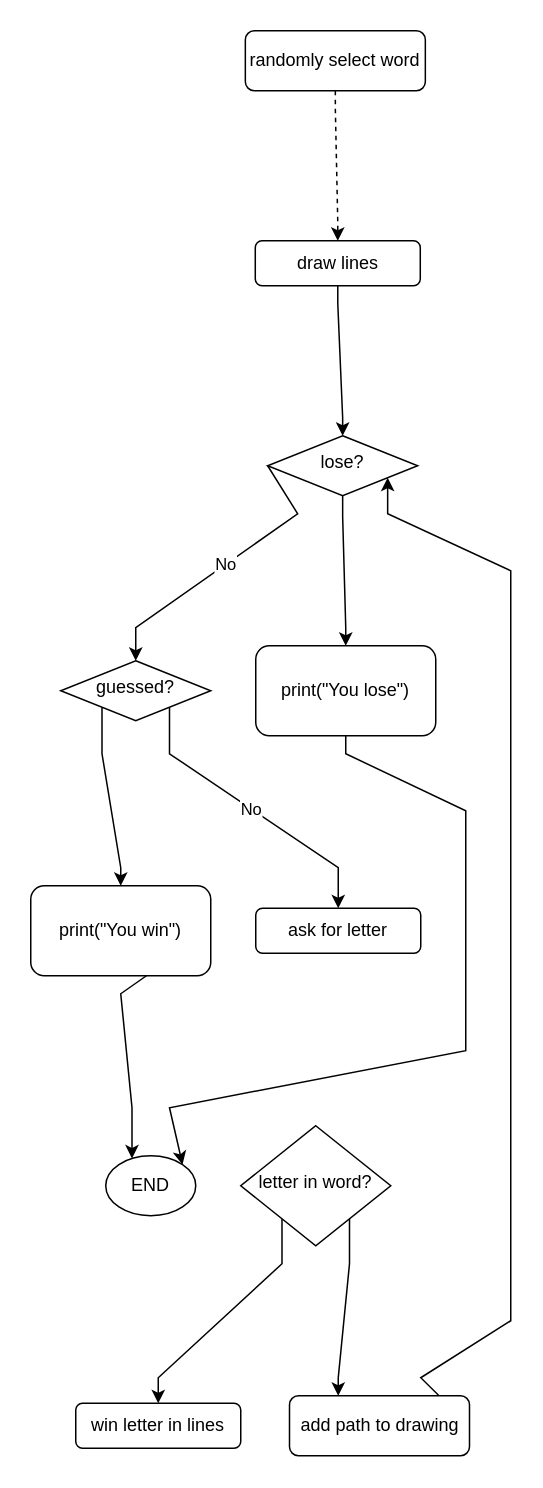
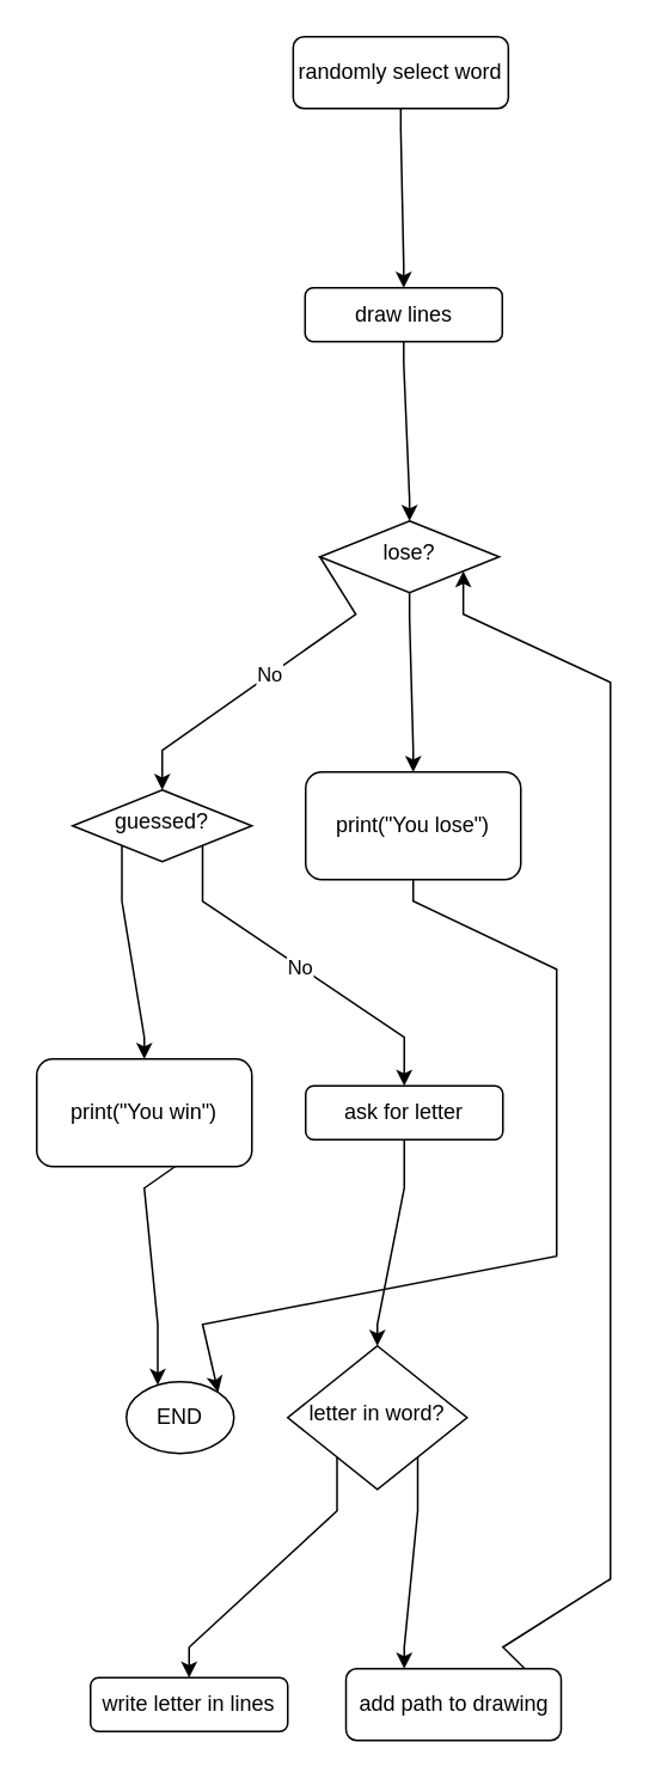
- <mxCell id="12" value="" style="edgeStyle=orthogonalEdgeStyle;rounded=0;orthogonalLoop=1;jettySize=auto;html=1;noEdgeStyle=1;orthogonal=1;dashed=1;" edge="1" parent="1" source="13" target="15"><mxGeometry relative="1" as="geometry"><Array as="points"><mxPoint x="223.057" y="72" /><mxPoint x="224.686" y="148" /></Array></mxGeometry></mxCell>
+ <mxCell id="12" value="" style="edgeStyle=orthogonalEdgeStyle;rounded=0;orthogonalLoop=1;jettySize=auto;html=1;noEdgeStyle=1;orthogonal=1;" edge="1" parent="1" source="13" target="15"><mxGeometry relative="1" as="geometry"><Array as="points"><mxPoint x="223.057" y="72" /><mxPoint x="224.686" y="148" /></Array></mxGeometry></mxCell>
+ <mxCell id="10" value="" style="edgeStyle=orthogonalEdgeStyle;rounded=0;orthogonalLoop=1;jettySize=auto;html=1;noEdgeStyle=1;orthogonal=1;" edge="1" parent="1" source="11" target="4"><mxGeometry relative="1" as="geometry"><Array as="points"><mxPoint x="225" y="662" /><mxPoint x="210" y="738" /></Array></mxGeometry></mxCell>
- <mxCell id="16" value="win letter in lines" style="rounded=1;whiteSpace=wrap;html=1;" vertex="1" parent="1"><mxGeometry x="50" y="935" width="110" height="30" as="geometry" /></mxCell>
+ <mxCell id="16" value="write letter in lines" style="rounded=1;whiteSpace=wrap;html=1;" vertex="1" parent="1"><mxGeometry x="50" y="935" width="110" height="30" as="geometry" /></mxCell>
